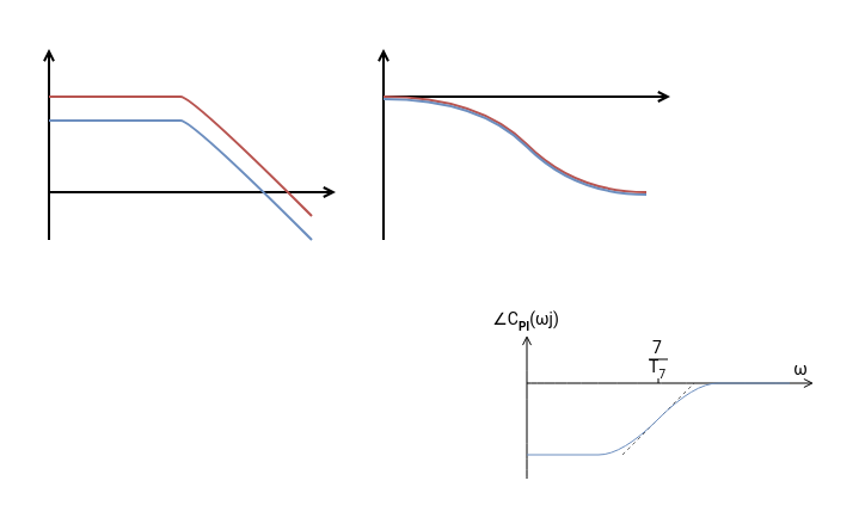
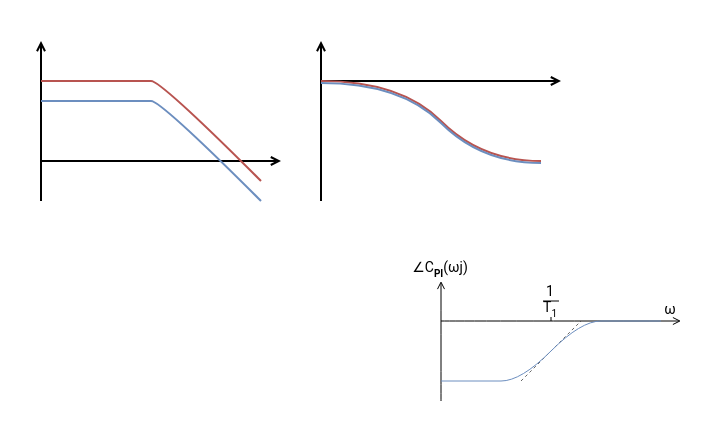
- <mxCell id="3" value="7" style="text;html=1;strokeColor=none;fillColor=none;align=center;verticalAlign=top;whiteSpace=wrap;rounded=0;fontFamily=Roboto;fontSource=https%3A%2F%2Ffonts.googleapis.com%2Fcss%3Ffamily%3DRoboto;fontSize=7;spacingLeft=0;spacingTop=-5;" vertex="1" parent="1"><mxGeometry x="270" y="140" width="10" height="10" as="geometry" /></mxCell>
+ <mxCell id="3" value="1" style="text;html=1;strokeColor=none;fillColor=none;align=center;verticalAlign=top;whiteSpace=wrap;rounded=0;fontFamily=Roboto;fontSource=https%3A%2F%2Ffonts.googleapis.com%2Fcss%3Ffamily%3DRoboto;fontSize=7;spacingLeft=0;spacingTop=-5;" vertex="1" parent="1"><mxGeometry x="270" y="140" width="10" height="10" as="geometry" /></mxCell>
- <mxCell id="4" value="T&lt;sub style=&quot;&quot;&gt;&lt;font style=&quot;font-size: 5px;&quot;&gt;7&lt;/font&gt;&lt;/sub&gt;" style="text;html=1;strokeColor=none;fillColor=none;align=center;verticalAlign=bottom;whiteSpace=wrap;rounded=0;fontFamily=Roboto;fontSource=https%3A%2F%2Ffonts.googleapis.com%2Fcss%3Ffamily%3DRoboto;fontSize=7;spacingLeft=0;spacingTop=0;spacingBottom=-2;" vertex="1" parent="1"><mxGeometry x="270" y="150" width="10" height="10" as="geometry" /></mxCell>
+ <mxCell id="4" value="T&lt;sub style=&quot;&quot;&gt;&lt;font style=&quot;font-size: 5px;&quot;&gt;1&lt;/font&gt;&lt;/sub&gt;" style="text;html=1;strokeColor=none;fillColor=none;align=center;verticalAlign=bottom;whiteSpace=wrap;rounded=0;fontFamily=Roboto;fontSource=https%3A%2F%2Ffonts.googleapis.com%2Fcss%3Ffamily%3DRoboto;fontSize=7;spacingLeft=0;spacingTop=0;spacingBottom=-2;" vertex="1" parent="1"><mxGeometry x="270" y="150" width="10" height="10" as="geometry" /></mxCell>
